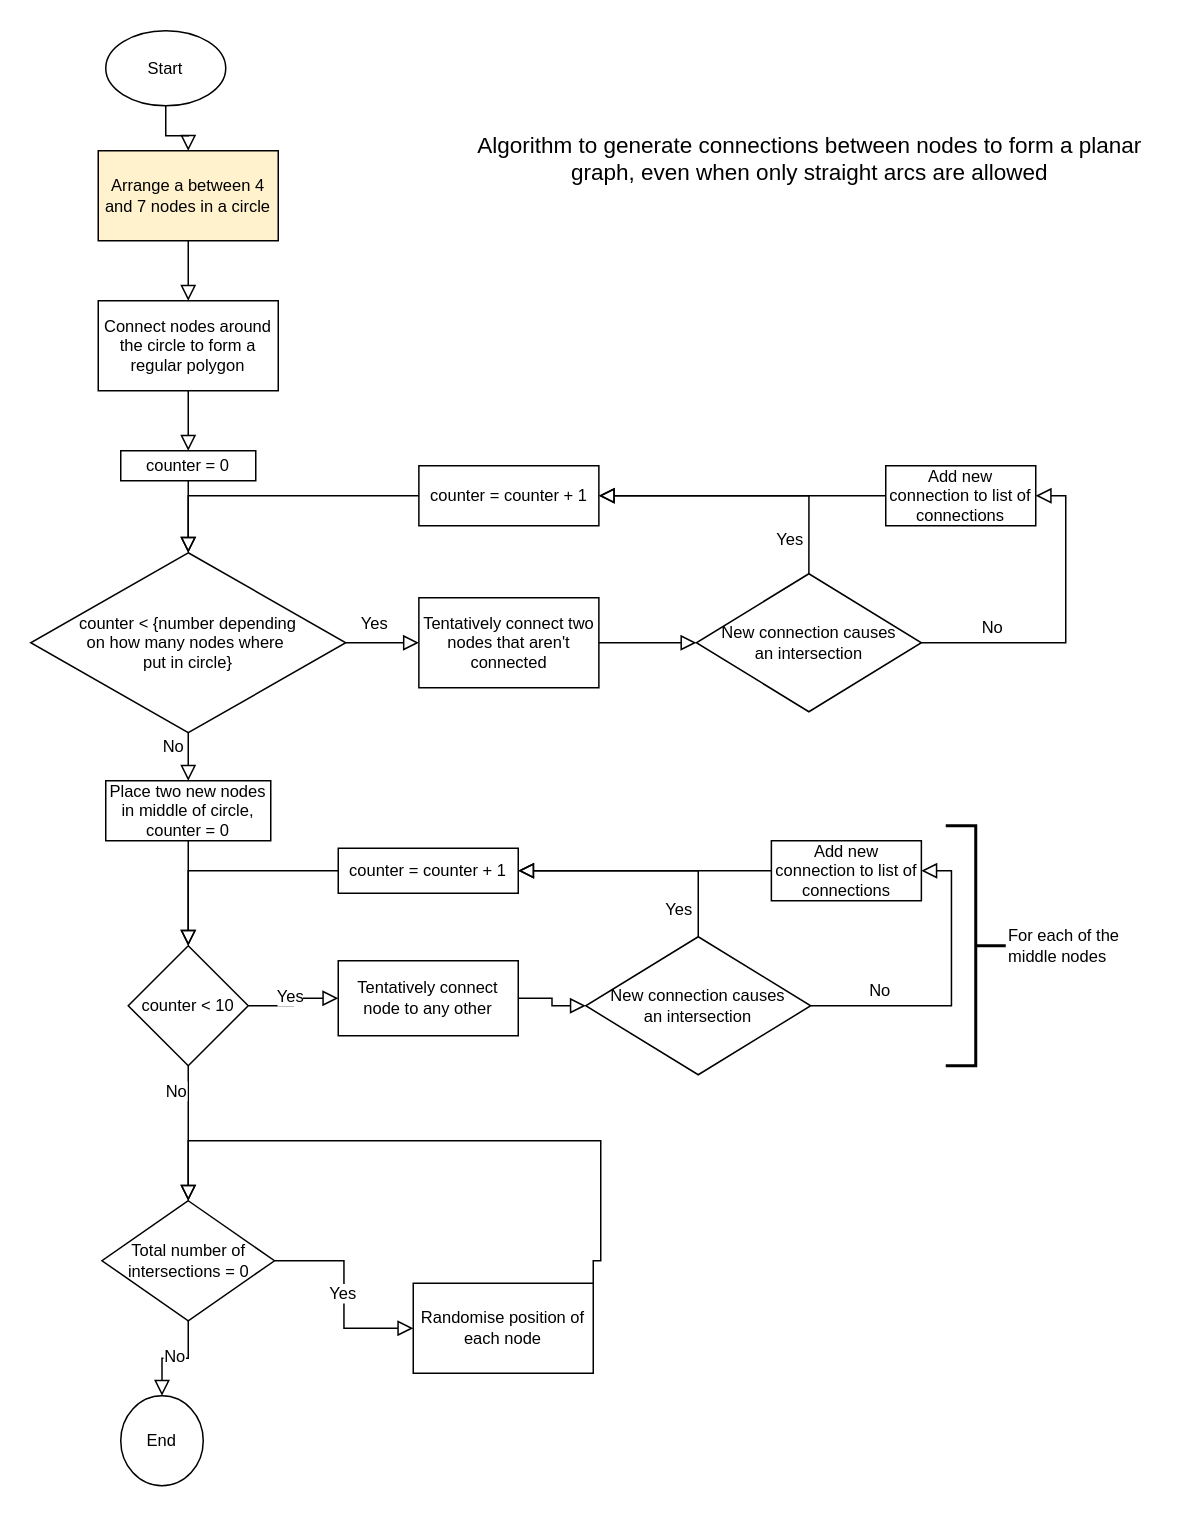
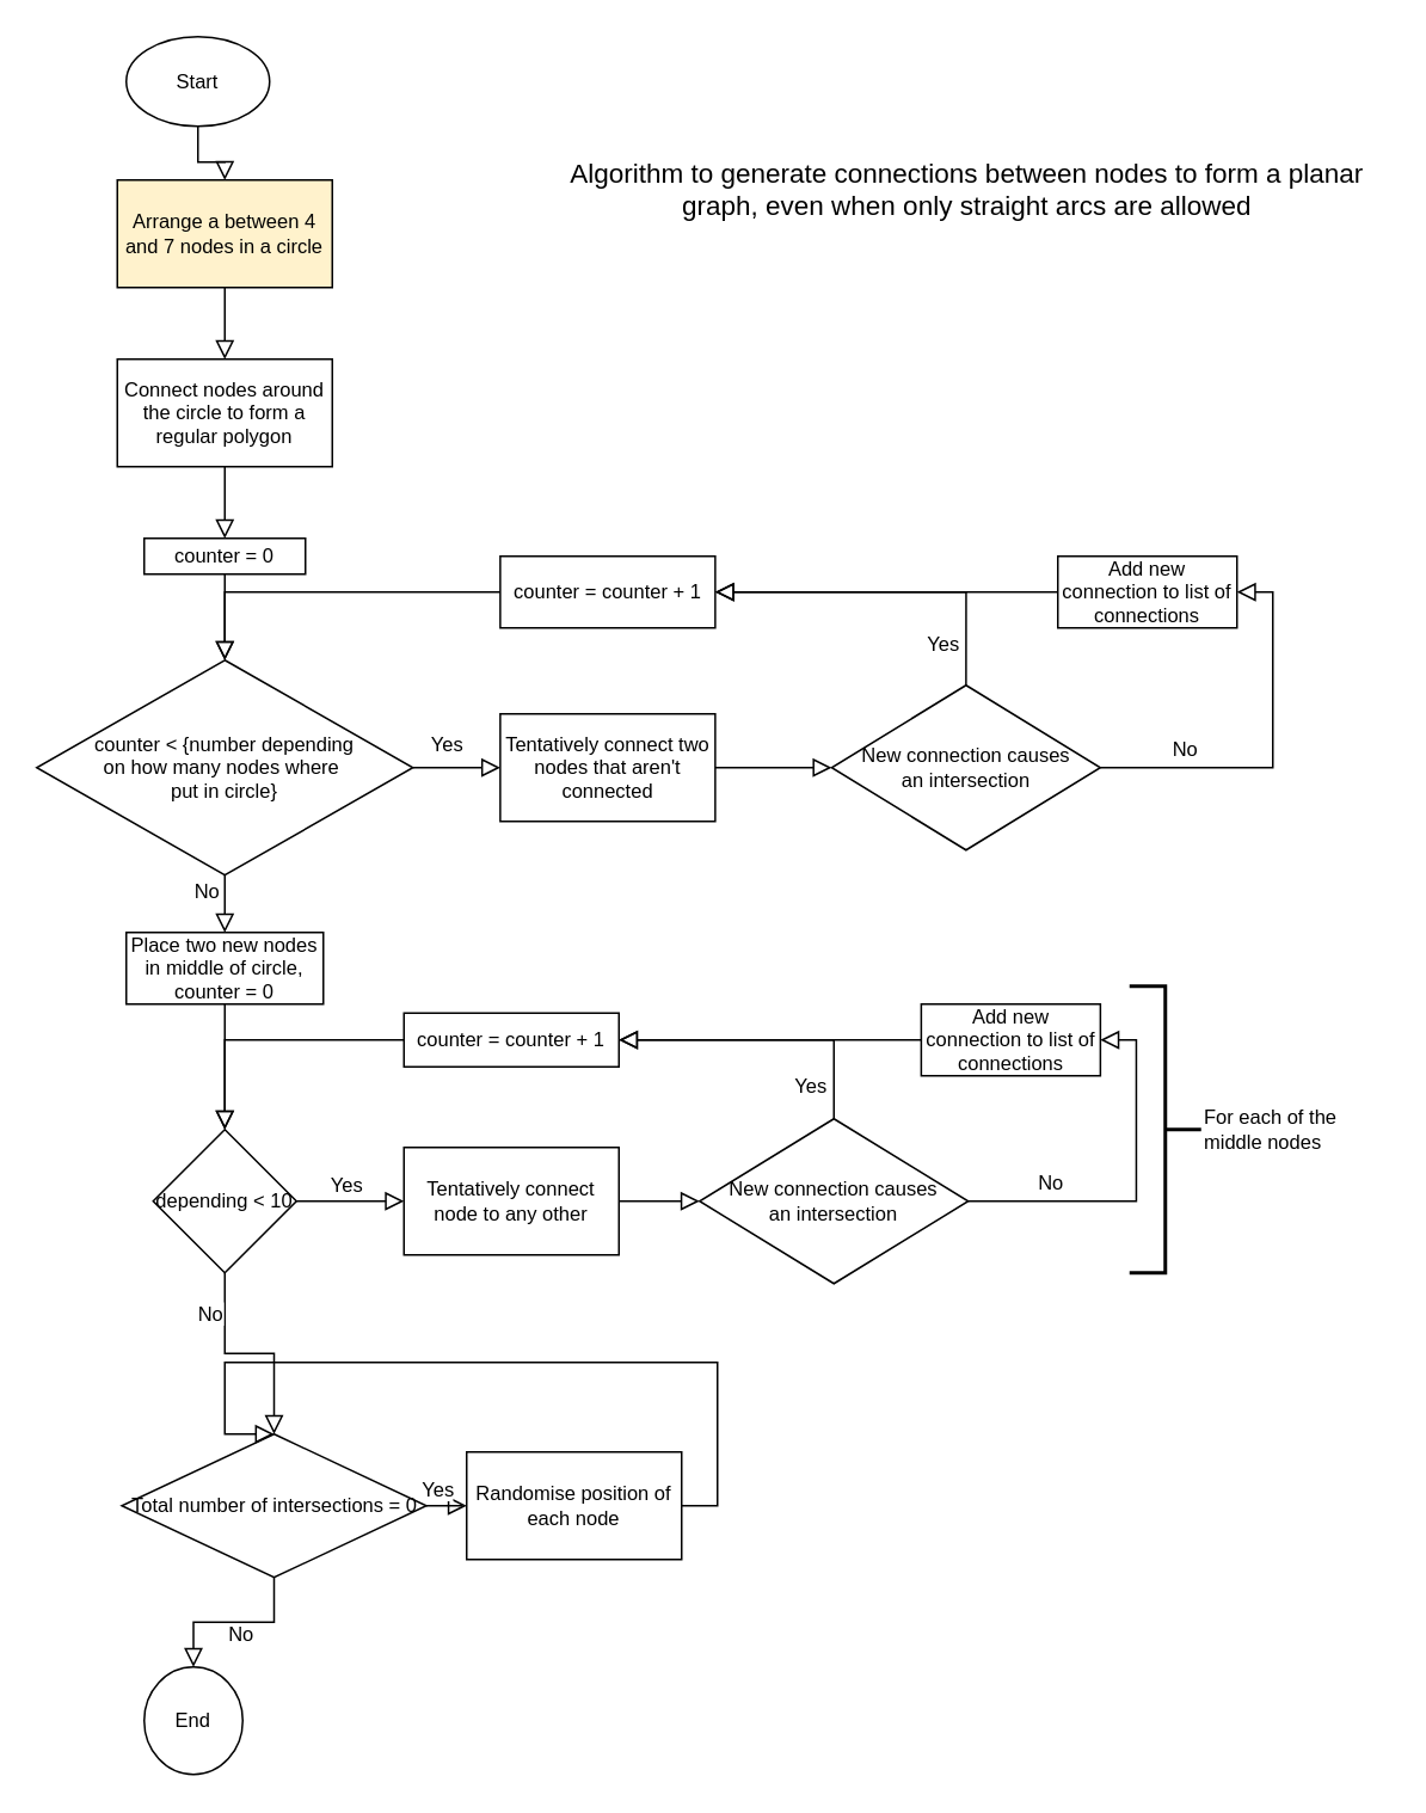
- <mxCell id="34" value="Tentatively connect node to any other" style="whiteSpace=wrap;html=1;fontSize=11;" vertex="1" parent="1"><mxGeometry x="225" y="640" width="120" height="50" as="geometry" /></mxCell>
+ <mxCell id="34" value="Tentatively connect node to any other" style="whiteSpace=wrap;html=1;fontSize=11;" vertex="1" parent="1"><mxGeometry x="225" y="640" width="120" height="60" as="geometry" /></mxCell>
- <mxCell id="32" value="counter &amp;lt; 10" style="rhombus;whiteSpace=wrap;html=1;fontSize=11;" vertex="1" parent="1"><mxGeometry x="85" y="630" width="80" height="80" as="geometry" /></mxCell>
+ <mxCell id="32" value="depending &amp;lt; 10" style="rhombus;whiteSpace=wrap;html=1;fontSize=11;" vertex="1" parent="1"><mxGeometry x="85" y="630" width="80" height="80" as="geometry" /></mxCell>
- <mxCell id="49" value="Total number of intersections = 0" style="rhombus;whiteSpace=wrap;html=1;fontSize=11;" vertex="1" parent="1"><mxGeometry x="67.5" y="800" width="115" height="80" as="geometry" /></mxCell>
+ <mxCell id="49" value="Total number of intersections = 0" style="rhombus;whiteSpace=wrap;html=1;fontSize=11;" vertex="1" parent="1"><mxGeometry x="67.5" y="800" width="170" height="80" as="geometry" /></mxCell>
- <mxCell id="51" value="Randomise position of each node" style="whiteSpace=wrap;html=1;fontSize=11;" vertex="1" parent="1"><mxGeometry x="275" y="855" width="120" height="60" as="geometry" /></mxCell>
+ <mxCell id="51" value="Randomise position of each node" style="whiteSpace=wrap;html=1;fontSize=11;" vertex="1" parent="1"><mxGeometry x="260" y="810" width="120" height="60" as="geometry" /></mxCell>
